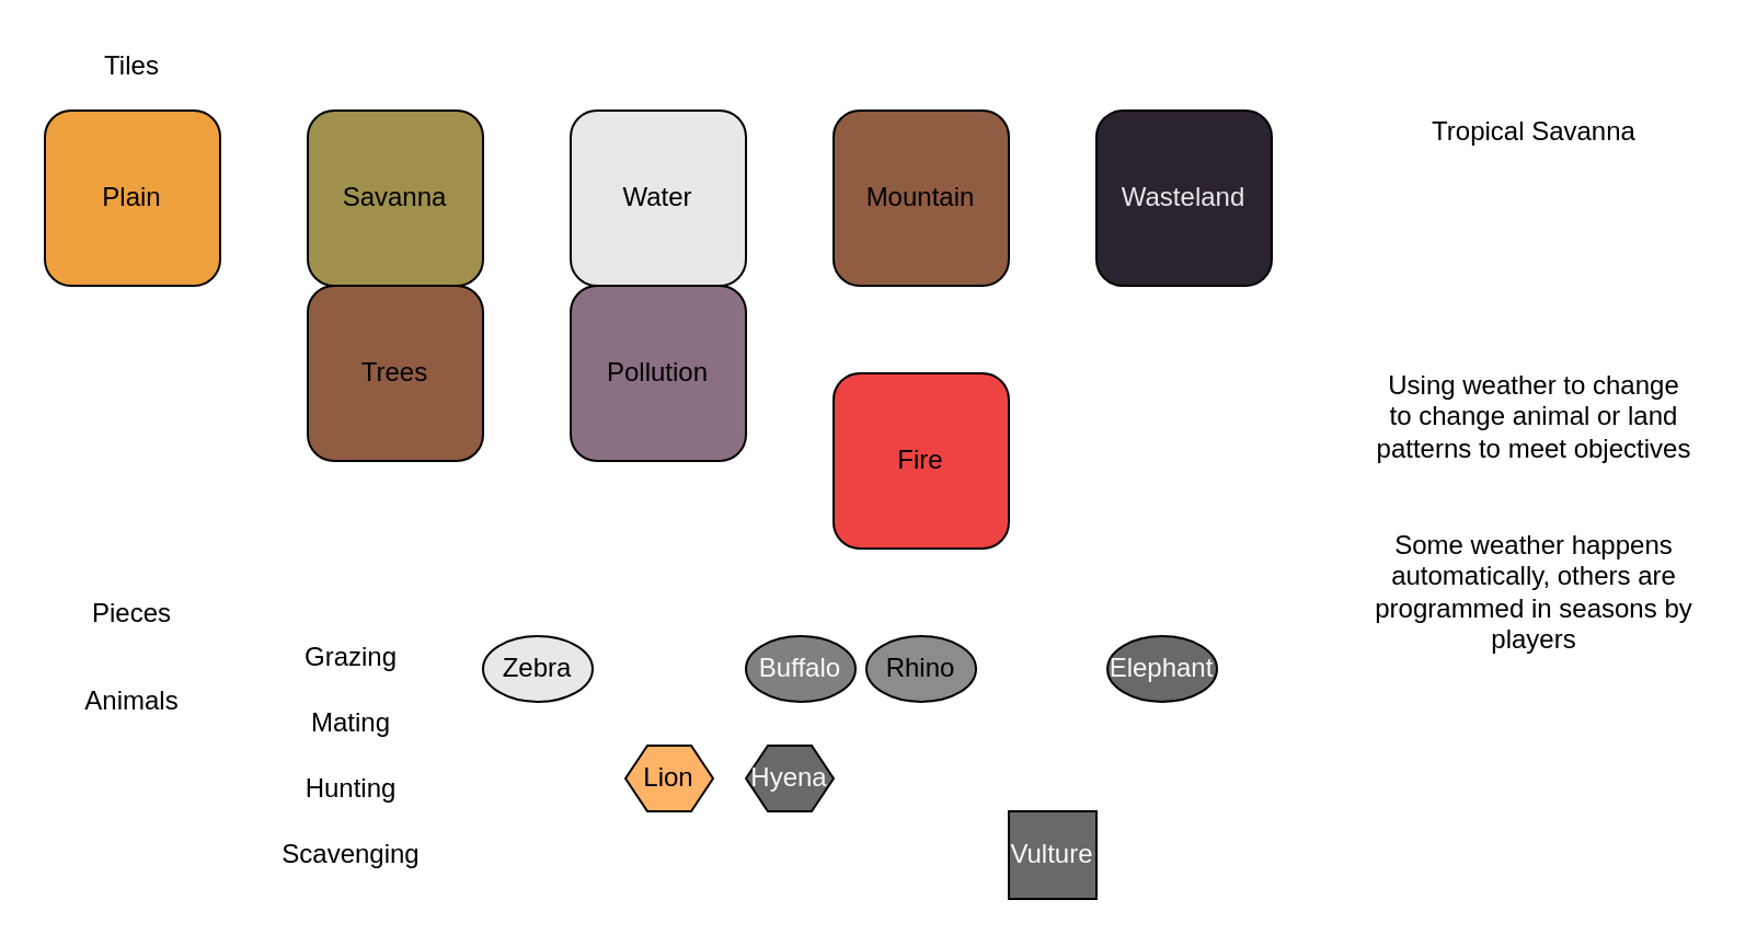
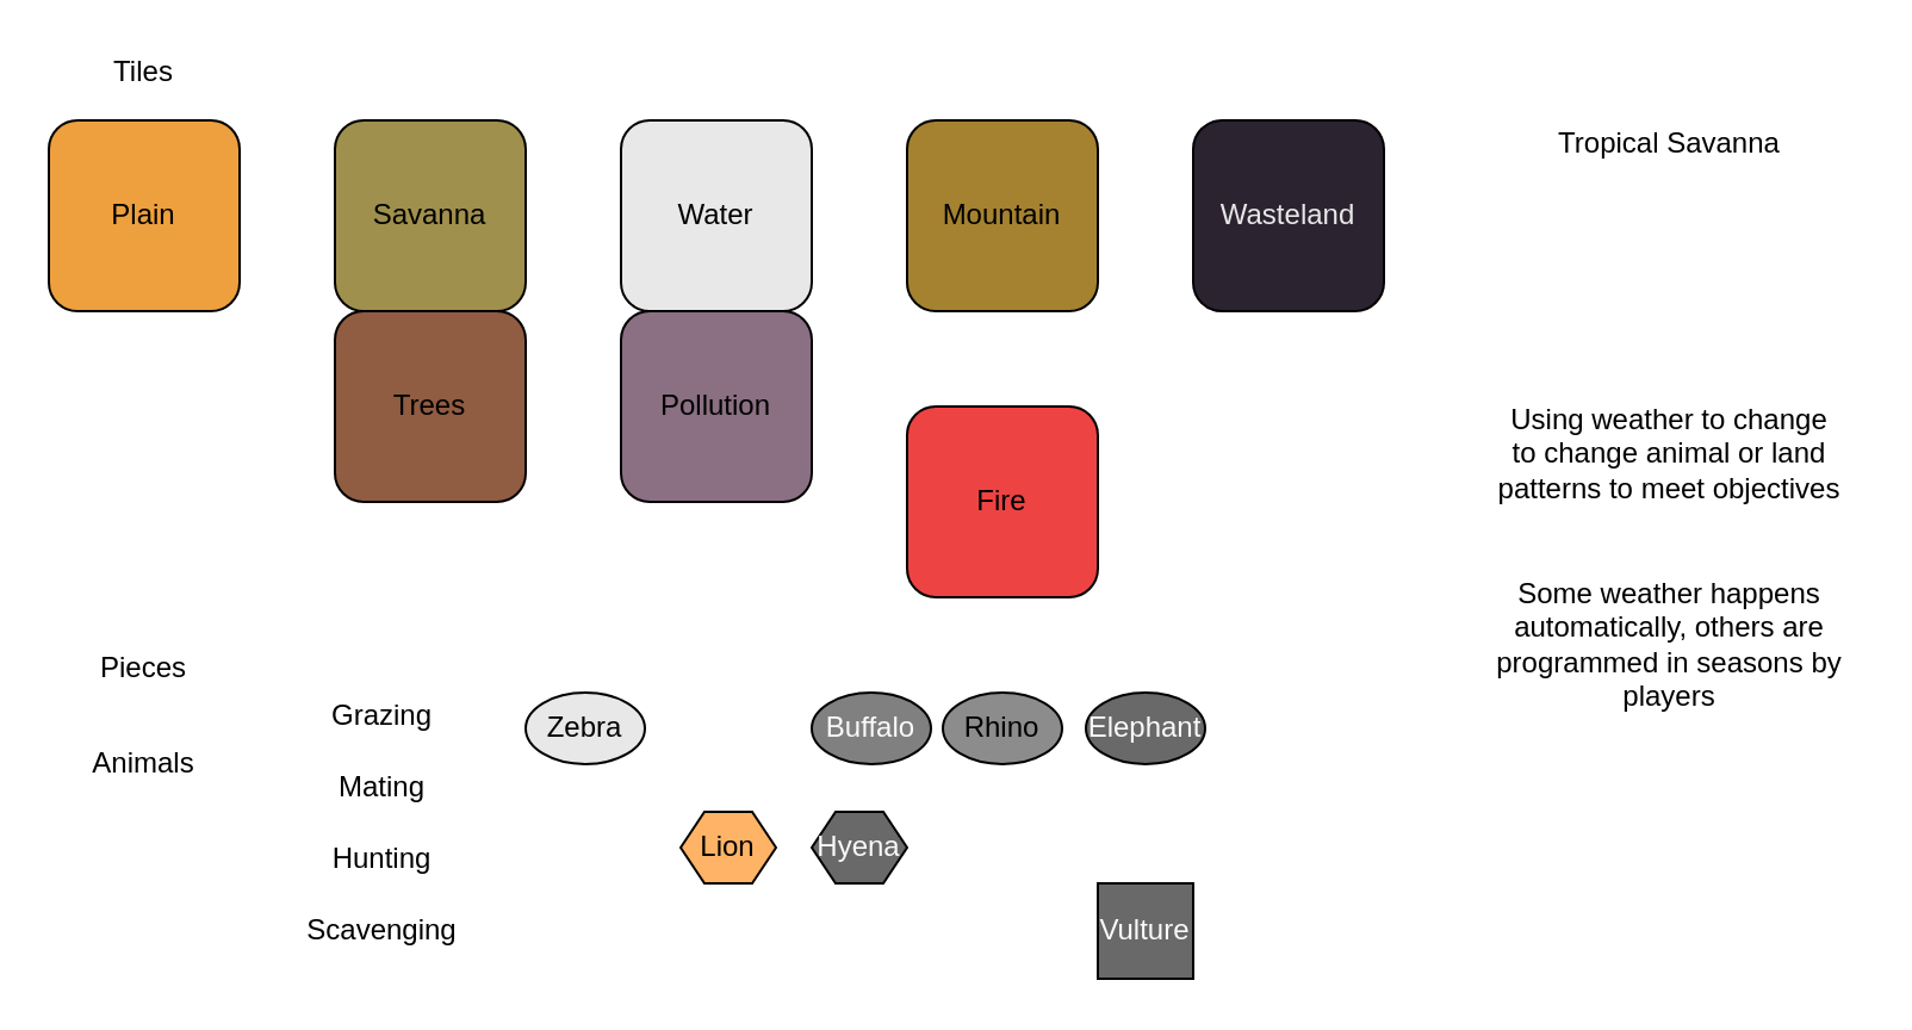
- <mxCell id="10" value="Mountain" style="rounded=1;whiteSpace=wrap;html=1;fillColor=#905c42;" parent="1" vertex="1"><mxGeometry x="380" y="50" width="80" height="80" as="geometry" /></mxCell>
+ <mxCell id="10" value="Mountain" style="rounded=1;whiteSpace=wrap;html=1;fillColor=#A58230;" parent="1" vertex="1"><mxGeometry x="380" y="50" width="80" height="80" as="geometry" /></mxCell>
- <mxCell id="20" value="Elephant" style="ellipse;whiteSpace=wrap;html=1;fillColor=#696969;fontColor=#FAFAFA;" parent="1" vertex="1"><mxGeometry x="505" y="290" width="50" height="30" as="geometry" /></mxCell>
+ <mxCell id="20" value="Elephant" style="ellipse;whiteSpace=wrap;html=1;fillColor=#696969;fontColor=#FAFAFA;" parent="1" vertex="1"><mxGeometry x="455" y="290" width="50" height="30" as="geometry" /></mxCell>
